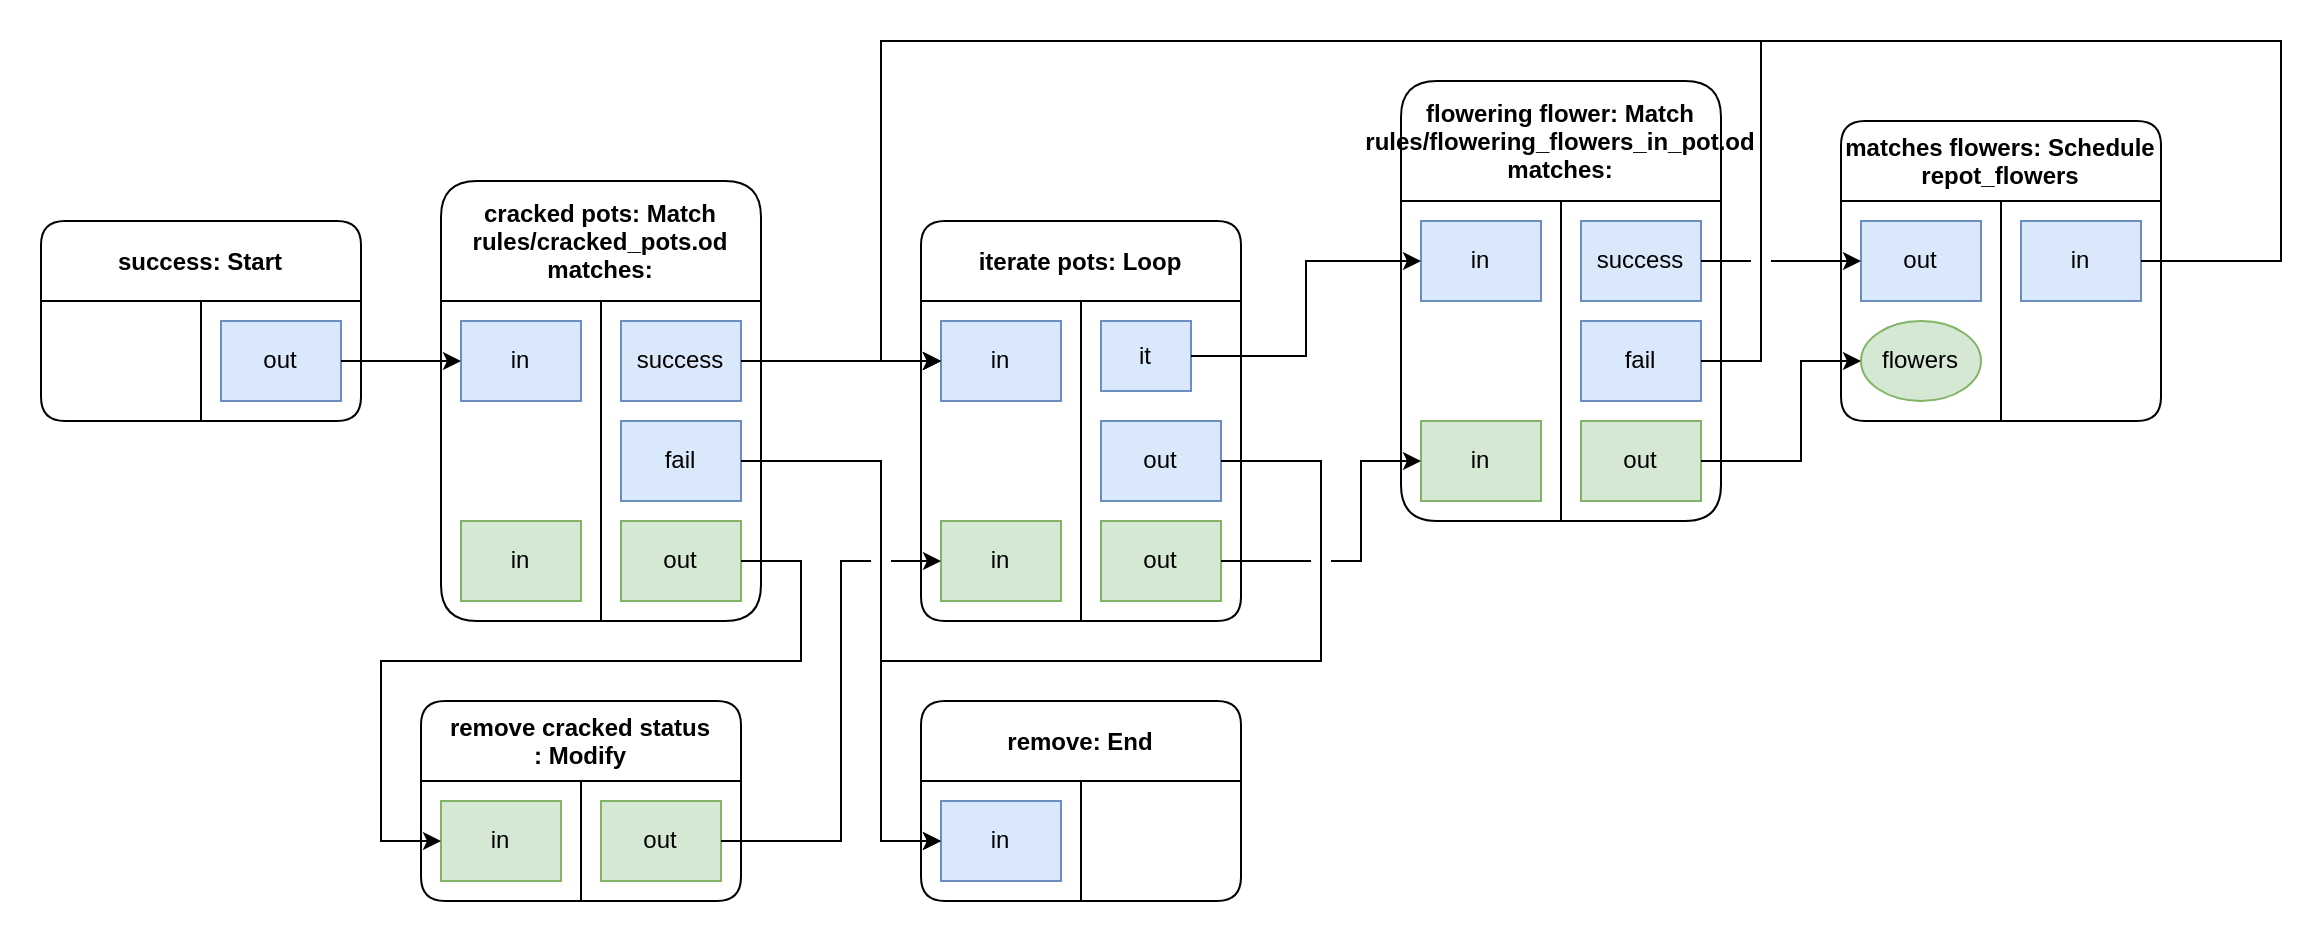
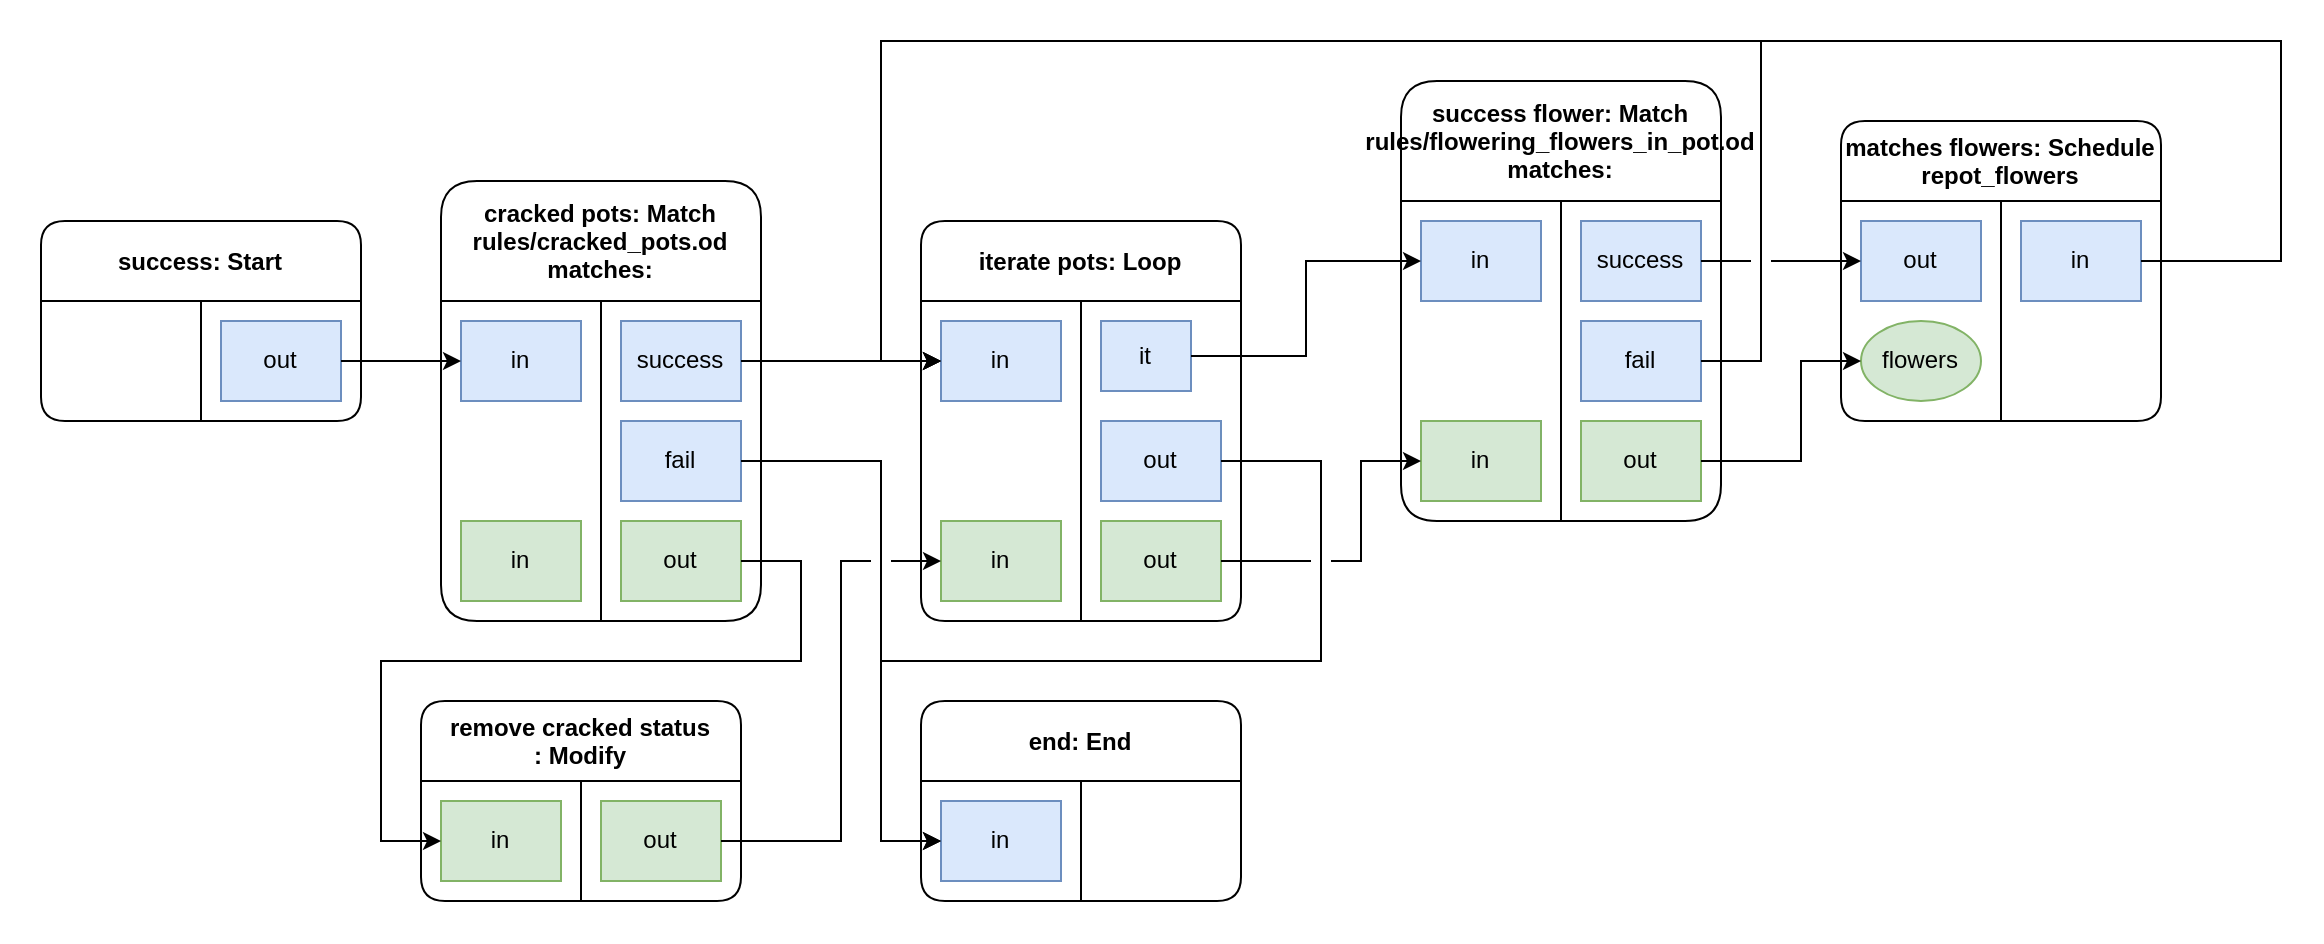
- <mxCell id="30" value="flowering flower: Match&#10;rules/flowering_flowers_in_pot.od&#10;matches: " style="shape=table;childLayout=tableLayout;startSize=60;collapsible=0;recursiveResize=1;expand=0;fontStyle=1;editable=1;movable=1;resizable=1;rotatable=0;deletable=1;locked=0;connectable=0;allowArrows=0;pointerEvents=0;perimeter=rectanglePerimeter;rounded=1;container=1;dropTarget=0;swimlaneHead=1;swimlaneBody=1;top=1;noLabel=0;autosize=0;resizeHeight=0;spacing=2;metaEdit=1;resizeWidth=0;arcSize=10;" parent="1" vertex="1"><mxGeometry x="700" y="40" width="160" height="220" as="geometry" /></mxCell>
+ <mxCell id="30" value="success flower: Match&#10;rules/flowering_flowers_in_pot.od&#10;matches: " style="shape=table;childLayout=tableLayout;startSize=60;collapsible=0;recursiveResize=1;expand=0;fontStyle=1;editable=1;movable=1;resizable=1;rotatable=0;deletable=1;locked=0;connectable=0;allowArrows=0;pointerEvents=0;perimeter=rectanglePerimeter;rounded=1;container=1;dropTarget=0;swimlaneHead=1;swimlaneBody=1;top=1;noLabel=0;autosize=0;resizeHeight=0;spacing=2;metaEdit=1;resizeWidth=0;arcSize=10;" parent="1" vertex="1"><mxGeometry x="700" y="40" width="160" height="220" as="geometry" /></mxCell>
- <mxCell id="17" value="remove: End" style="shape=table;childLayout=tableLayout;startSize=40;collapsible=0;recursiveResize=1;expand=0;fontStyle=1;editable=1;movable=1;resizable=1;rotatable=0;deletable=1;locked=0;connectable=0;allowArrows=0;pointerEvents=0;perimeter=rectanglePerimeter;rounded=1;container=1;dropTarget=0;swimlaneHead=1;swimlaneBody=1;top=1;noLabel=0;autosize=0;resizeHeight=0;spacing=2;metaEdit=1;resizeWidth=0;arcSize=10;" parent="1" vertex="1"><mxGeometry x="460" y="350" width="160" height="100" as="geometry" /></mxCell>
+ <mxCell id="17" value="end: End" style="shape=table;childLayout=tableLayout;startSize=40;collapsible=0;recursiveResize=1;expand=0;fontStyle=1;editable=1;movable=1;resizable=1;rotatable=0;deletable=1;locked=0;connectable=0;allowArrows=0;pointerEvents=0;perimeter=rectanglePerimeter;rounded=1;container=1;dropTarget=0;swimlaneHead=1;swimlaneBody=1;top=1;noLabel=0;autosize=0;resizeHeight=0;spacing=2;metaEdit=1;resizeWidth=0;arcSize=10;" parent="1" vertex="1"><mxGeometry x="460" y="350" width="160" height="100" as="geometry" /></mxCell>
